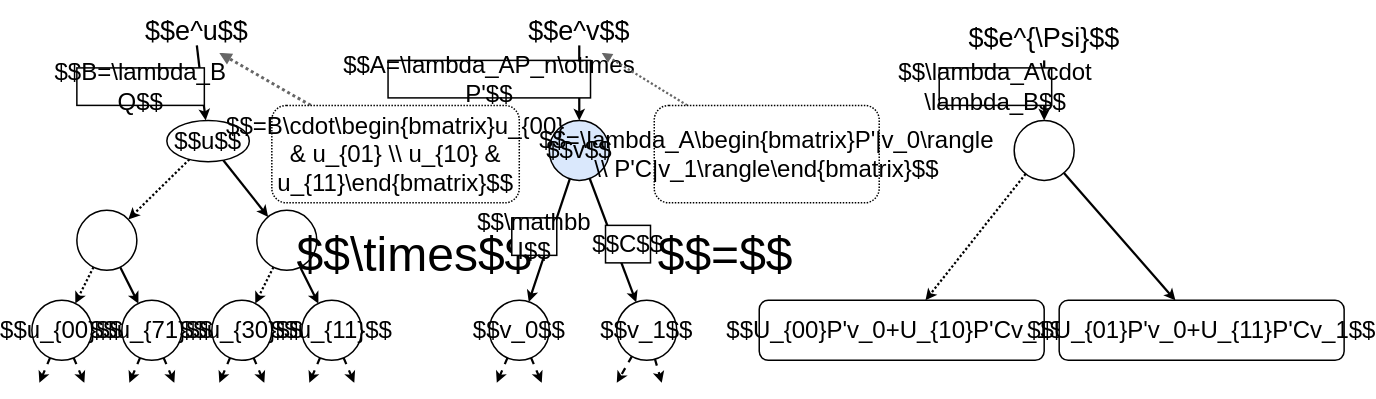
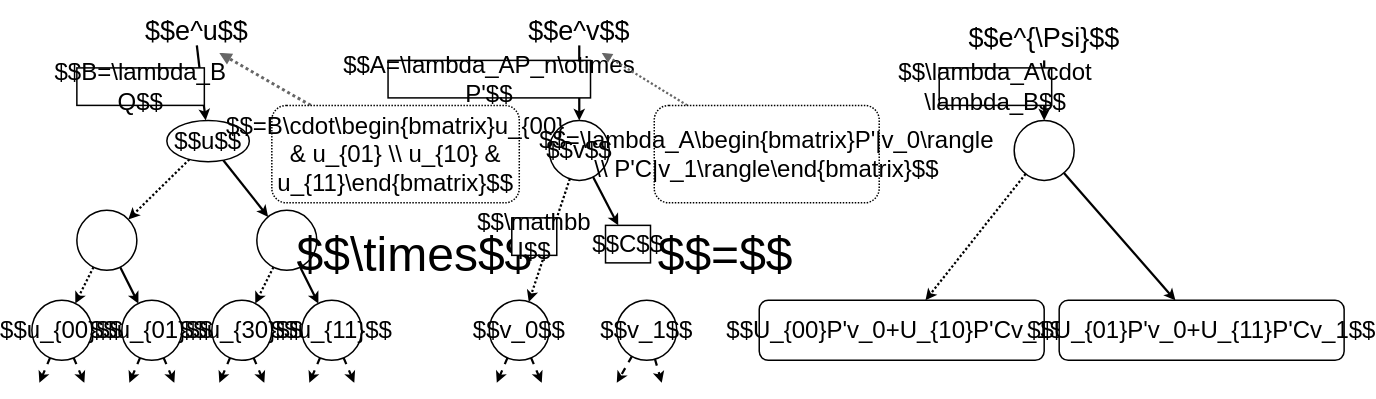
- <mxCell id="28" value="$$v$$" style="ellipse;whiteSpace=wrap;html=1;aspect=fixed;strokeWidth=2;fontSize=32;fillColor=#dae8fc;" parent="1" vertex="1"><mxGeometry x="710" y="160" width="80" height="80" as="geometry" /></mxCell>
+ <mxCell id="28" value="$$v$$" style="ellipse;whiteSpace=wrap;html=1;aspect=fixed;strokeWidth=2;fontSize=32;" parent="1" vertex="1"><mxGeometry x="710" y="160" width="80" height="80" as="geometry" /></mxCell>
- <mxCell id="25" style="rounded=0;orthogonalLoop=1;jettySize=auto;html=1;fontSize=32;dashed=0;dashPattern=1 1;strokeWidth=3;" parent="1" source="28" target="31" edge="1"><mxGeometry relative="1" as="geometry" /></mxCell>
+ <mxCell id="25" style="rounded=0;orthogonalLoop=1;jettySize=auto;html=1;fontSize=32;dashed=1;dashPattern=1 1;strokeWidth=3;" parent="1" source="28" target="31" edge="1"><mxGeometry relative="1" as="geometry" /></mxCell>
- <mxCell id="26" style="edgeStyle=none;rounded=0;orthogonalLoop=1;jettySize=auto;html=1;fontSize=32;strokeWidth=3;" parent="1" source="28" target="34" edge="1"><mxGeometry relative="1" as="geometry" /></mxCell>
+ <mxCell id="26" style="edgeStyle=none;rounded=0;orthogonalLoop=1;jettySize=auto;html=1;fontSize=32;strokeWidth=3;" parent="1" source="28" target="41" edge="1"><mxGeometry relative="1" as="geometry" /></mxCell>
- <mxCell id="17" value="$$u_{71}$$" style="ellipse;whiteSpace=wrap;html=1;aspect=fixed;strokeWidth=2;fontSize=32;" parent="1" vertex="1"><mxGeometry x="140" y="400" width="80" height="80" as="geometry" /></mxCell>
+ <mxCell id="17" value="$$u_{01}$$" style="ellipse;whiteSpace=wrap;html=1;aspect=fixed;strokeWidth=2;fontSize=32;" parent="1" vertex="1"><mxGeometry x="140" y="400" width="80" height="80" as="geometry" /></mxCell>
